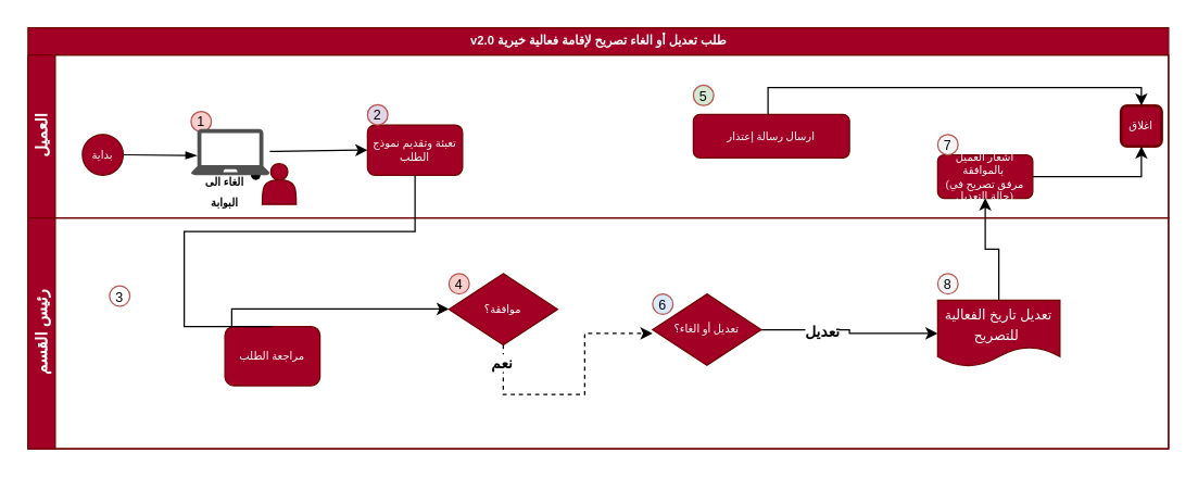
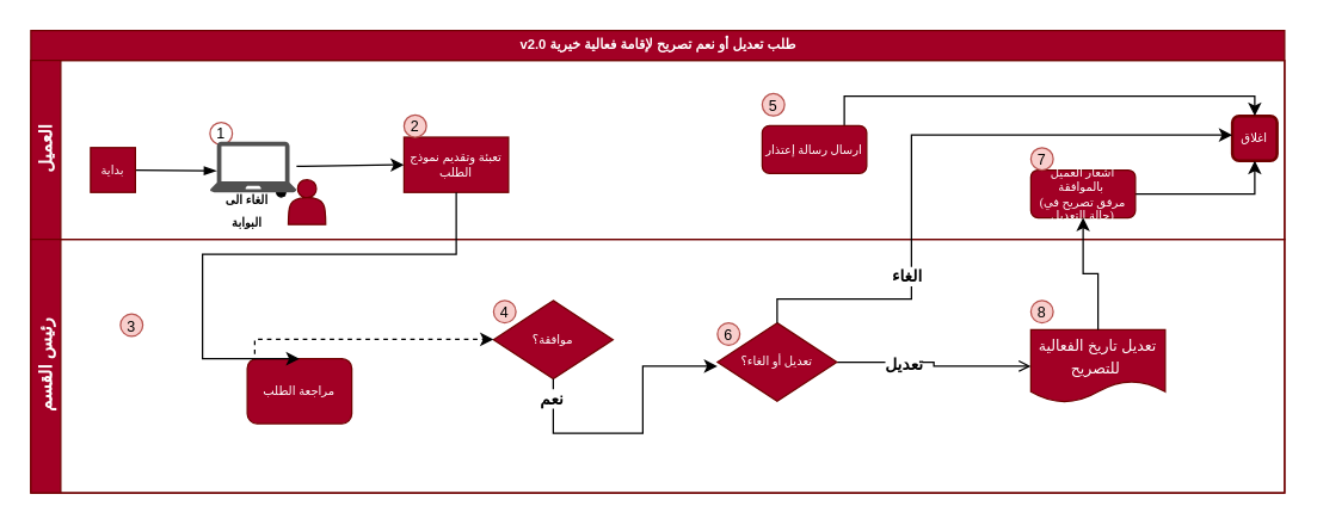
- <mxCell id="2" value="&lt;span lang=&quot;AR-SA&quot; dir=&quot;RTL&quot; style=&quot;line-height: 107% ; font-family: &amp;#34;dubai&amp;#34; , sans-serif&quot;&gt;&lt;font style=&quot;font-size: 9px&quot;&gt;طلب تعديل أو الغاء تصريح لإقامة فعالية خيرية v2.0&lt;/font&gt;&lt;/span&gt;" style="swimlane;html=1;childLayout=stackLayout;horizontal=1;startSize=20;horizontalStack=0;rounded=0;shadow=0;labelBackgroundColor=none;strokeWidth=1;fontFamily=Verdana;fontSize=8;align=center;fillColor=#a20025;strokeColor=#6F0000;fontColor=#ffffff;" parent="1" vertex="1"><mxGeometry x="20" y="20" width="840" height="310" as="geometry"><mxRectangle x="170" y="80" width="280" height="20" as="alternateBounds" /></mxGeometry></mxCell>
+ <mxCell id="2" value="&lt;span lang=&quot;AR-SA&quot; dir=&quot;RTL&quot; style=&quot;line-height: 107% ; font-family: &amp;#34;dubai&amp;#34; , sans-serif&quot;&gt;&lt;font style=&quot;font-size: 9px&quot;&gt;طلب تعديل أو نعم تصريح لإقامة فعالية خيرية v2.0&lt;/font&gt;&lt;/span&gt;" style="swimlane;html=1;childLayout=stackLayout;horizontal=1;startSize=20;horizontalStack=0;rounded=0;shadow=0;labelBackgroundColor=none;strokeWidth=1;fontFamily=Verdana;fontSize=8;align=center;fillColor=#a20025;strokeColor=#6F0000;fontColor=#ffffff;" parent="1" vertex="1"><mxGeometry x="20" y="20" width="840" height="310" as="geometry"><mxRectangle x="170" y="80" width="280" height="20" as="alternateBounds" /></mxGeometry></mxCell>
- <mxCell id="13" value="&lt;font style=&quot;font-size: 10px&quot;&gt;5&lt;/font&gt;" style="ellipse;whiteSpace=wrap;html=1;aspect=fixed;fillColor=#d5e8d4;strokeColor=#b85450;" parent="3" vertex="1"><mxGeometry x="490" y="22.25" width="15" height="15" as="geometry" /></mxCell>
+ <mxCell id="13" value="&lt;font style=&quot;font-size: 10px&quot;&gt;5&lt;/font&gt;" style="ellipse;whiteSpace=wrap;html=1;aspect=fixed;fillColor=#f8cecc;strokeColor=#b85450;" parent="3" vertex="1"><mxGeometry x="490" y="22.25" width="15" height="15" as="geometry" /></mxCell>
- <mxCell id="12" value="&lt;font style=&quot;font-size: 10px&quot;&gt;2&lt;/font&gt;" style="ellipse;whiteSpace=wrap;html=1;aspect=fixed;fillColor=#e1d5e7;strokeColor=#b85450;" parent="3" vertex="1"><mxGeometry x="250" y="36.5" width="15" height="15" as="geometry" /></mxCell>
+ <mxCell id="12" value="&lt;font style=&quot;font-size: 10px&quot;&gt;2&lt;/font&gt;" style="ellipse;whiteSpace=wrap;html=1;aspect=fixed;fillColor=#f8cecc;strokeColor=#b85450;" parent="3" vertex="1"><mxGeometry x="250" y="36.5" width="15" height="15" as="geometry" /></mxCell>
- <mxCell id="9" value="&lt;font style=&quot;font-size: 10px&quot;&gt;1&lt;/font&gt;" style="ellipse;whiteSpace=wrap;html=1;aspect=fixed;fillColor=#f8cecc;strokeColor=#b85450;" parent="3" vertex="1"><mxGeometry x="120" y="41.5" width="15" height="15" as="geometry" /></mxCell>
+ <mxCell id="9" value="&lt;font style=&quot;font-size: 10px&quot;&gt;1&lt;/font&gt;" style="ellipse;whiteSpace=wrap;html=1;aspect=fixed;fillColor=#ffffff;strokeColor=#b85450;" parent="3" vertex="1"><mxGeometry x="120" y="41.5" width="15" height="15" as="geometry" /></mxCell>
+ <mxCell id="36" style="edgeStyle=orthogonalEdgeStyle;rounded=0;orthogonalLoop=1;jettySize=auto;html=1;" parent="2" source="29" target="7" edge="1"><mxGeometry relative="1" as="geometry"><Array as="points"><mxPoint x="500" y="180" /><mxPoint x="590" y="180" /><mxPoint x="590" y="70" /></Array></mxGeometry></mxCell>
+ <mxCell id="37" value="&lt;b&gt;الغاء&lt;/b&gt;" style="edgeLabel;html=1;align=center;verticalAlign=middle;resizable=0;points=[];" parent="36" vertex="1" connectable="0"><mxGeometry x="-0.435" y="4" relative="1" as="geometry"><mxPoint as="offset" /></mxGeometry></mxCell>
- <mxCell id="15" value="ارسال رسالة إعتذار" style="whiteSpace=wrap;html=1;rounded=1;shadow=0;fontFamily=Verdana;fontSize=8;fontColor=#ffffff;strokeColor=#6F0000;strokeWidth=1;fillColor=#a20025;" parent="3" vertex="1"><mxGeometry x="490" y="43.75" width="115" height="32" as="geometry" /></mxCell>
+ <mxCell id="15" value="ارسال رسالة إعتذار" style="whiteSpace=wrap;html=1;rounded=1;shadow=0;fontFamily=Verdana;fontSize=8;fontColor=#ffffff;strokeColor=#6F0000;strokeWidth=1;fillColor=#a20025;" parent="3" vertex="1"><mxGeometry x="490" y="43.75" width="70" height="32" as="geometry" /></mxCell>
- <mxCell id="20" value="&lt;font style=&quot;font-size: 10px&quot;&gt;7&lt;/font&gt;" style="ellipse;whiteSpace=wrap;html=1;aspect=fixed;fillColor=#f5f5f5;strokeColor=#b85450;" parent="3" vertex="1"><mxGeometry x="670" y="58.5" width="15" height="15" as="geometry" /></mxCell>
+ <mxCell id="20" value="&lt;font style=&quot;font-size: 10px&quot;&gt;7&lt;/font&gt;" style="ellipse;whiteSpace=wrap;html=1;aspect=fixed;fillColor=#f8cecc;strokeColor=#b85450;" parent="3" vertex="1"><mxGeometry x="670" y="58.5" width="15" height="15" as="geometry" /></mxCell>
- <mxCell id="11" value="&lt;font face=&quot;dubai, sans-serif&quot;&gt;تعبئة وتقديم نموذج الطلب&lt;/font&gt;" style="rounded=1;whiteSpace=wrap;html=1;shadow=0;labelBackgroundColor=none;strokeWidth=1;fontFamily=Verdana;fontSize=8;align=center;fillColor=#a20025;strokeColor=#6F0000;fontColor=#ffffff;" parent="3" vertex="1"><mxGeometry x="250" y="51.5" width="70" height="37" as="geometry" /></mxCell>
+ <mxCell id="11" value="&lt;font face=&quot;dubai, sans-serif&quot;&gt;تعبئة وتقديم نموذج الطلب&lt;/font&gt;" style="whiteSpace=wrap;html=1;shadow=0;labelBackgroundColor=none;strokeWidth=1;fontFamily=Verdana;fontSize=8;align=center;fillColor=#a20025;strokeColor=#6F0000;fontColor=#ffffff;rounded=0;" parent="3" vertex="1"><mxGeometry x="250" y="51.5" width="70" height="37" as="geometry" /></mxCell>
- <mxCell id="8" value="بداية" style="ellipse;whiteSpace=wrap;html=1;rounded=0;shadow=0;labelBackgroundColor=none;strokeWidth=1;fontFamily=Verdana;fontSize=8;align=center;fillColor=#a20025;strokeColor=#6F0000;fontColor=#ffffff;" parent="3" vertex="1"><mxGeometry x="40" y="58.5" width="30" height="30" as="geometry" /></mxCell>
+ <mxCell id="8" value="بداية" style="whiteSpace=wrap;html=1;shadow=0;labelBackgroundColor=none;strokeWidth=1;fontFamily=Verdana;fontSize=8;align=center;fillColor=#a20025;strokeColor=#6F0000;fontColor=#ffffff;rounded=0;" parent="3" vertex="1"><mxGeometry x="40" y="58.5" width="30" height="30" as="geometry" /></mxCell>
- <mxCell id="34" value="&lt;font style=&quot;font-size: 10px&quot;&gt;8&lt;/font&gt;" style="ellipse;whiteSpace=wrap;html=1;aspect=fixed;fillColor=#f5f5f5;strokeColor=#b85450;" parent="21" vertex="1"><mxGeometry x="670" y="41" width="15" height="15" as="geometry" /></mxCell>
+ <mxCell id="34" value="&lt;font style=&quot;font-size: 10px&quot;&gt;8&lt;/font&gt;" style="ellipse;whiteSpace=wrap;html=1;aspect=fixed;fillColor=#f8cecc;strokeColor=#b85450;" parent="21" vertex="1"><mxGeometry x="670" y="41" width="15" height="15" as="geometry" /></mxCell>
- <mxCell id="23" value="&lt;font style=&quot;font-size: 10px&quot;&gt;3&lt;/font&gt;" style="ellipse;whiteSpace=wrap;html=1;aspect=fixed;fillColor=#ffffff;strokeColor=#b85450;" parent="21" vertex="1"><mxGeometry x="60" y="50" width="15" height="15" as="geometry" /></mxCell>
+ <mxCell id="23" value="&lt;font style=&quot;font-size: 10px&quot;&gt;3&lt;/font&gt;" style="ellipse;whiteSpace=wrap;html=1;aspect=fixed;fillColor=#f8cecc;strokeColor=#b85450;" parent="21" vertex="1"><mxGeometry x="60" y="50" width="15" height="15" as="geometry" /></mxCell>
- <mxCell id="32" value="&lt;font style=&quot;font-size: 10px&quot;&gt;6&lt;/font&gt;" style="ellipse;whiteSpace=wrap;html=1;aspect=fixed;fillColor=#dae8fc;strokeColor=#b85450;" parent="21" vertex="1"><mxGeometry x="460" y="56" width="15" height="15" as="geometry" /></mxCell>
+ <mxCell id="32" value="&lt;font style=&quot;font-size: 10px&quot;&gt;6&lt;/font&gt;" style="ellipse;whiteSpace=wrap;html=1;aspect=fixed;fillColor=#f8cecc;strokeColor=#b85450;" parent="21" vertex="1"><mxGeometry x="460" y="56" width="15" height="15" as="geometry" /></mxCell>
- <mxCell id="25" style="edgeStyle=orthogonalEdgeStyle;rounded=0;orthogonalLoop=1;jettySize=auto;html=1;exitX=1;exitY=0.5;exitDx=0;exitDy=0;" parent="21" source="26" target="24" edge="1"><mxGeometry relative="1" as="geometry"><Array as="points"><mxPoint x="150" y="67" /></Array></mxGeometry></mxCell>
+ <mxCell id="25" style="edgeStyle=orthogonalEdgeStyle;rounded=0;orthogonalLoop=1;jettySize=auto;html=1;exitX=1;exitY=0.5;exitDx=0;exitDy=0;dashed=1;" parent="21" source="26" target="24" edge="1"><mxGeometry relative="1" as="geometry"><Array as="points"><mxPoint x="150" y="67" /></Array></mxGeometry></mxCell>
- <mxCell id="35" style="edgeStyle=orthogonalEdgeStyle;rounded=0;orthogonalLoop=1;jettySize=auto;html=1;entryX=0.5;entryY=0;entryDx=0;entryDy=0;endArrow=none;" parent="2" source="11" target="26" edge="1"><mxGeometry relative="1" as="geometry"><Array as="points"><mxPoint x="285" y="150" /><mxPoint x="115" y="150" /></Array><mxPoint x="140" y="167.5" as="targetPoint" /></mxGeometry></mxCell>
+ <mxCell id="35" style="edgeStyle=orthogonalEdgeStyle;rounded=0;orthogonalLoop=1;jettySize=auto;html=1;entryX=0.5;entryY=0;entryDx=0;entryDy=0;" parent="2" source="11" target="26" edge="1"><mxGeometry relative="1" as="geometry"><Array as="points"><mxPoint x="285" y="150" /><mxPoint x="115" y="150" /></Array><mxPoint x="140" y="167.5" as="targetPoint" /></mxGeometry></mxCell>
- <mxCell id="27" style="edgeStyle=orthogonalEdgeStyle;rounded=0;orthogonalLoop=1;jettySize=auto;html=1;" parent="21" source="29" target="33" edge="1"><mxGeometry relative="1" as="geometry" /></mxCell>
+ <mxCell id="27" style="edgeStyle=orthogonalEdgeStyle;rounded=0;orthogonalLoop=1;jettySize=auto;html=1;endArrow=open;" parent="21" source="29" target="33" edge="1"><mxGeometry relative="1" as="geometry" /></mxCell>
- <mxCell id="30" style="edgeStyle=orthogonalEdgeStyle;rounded=0;orthogonalLoop=1;jettySize=auto;html=1;exitX=0.5;exitY=1;exitDx=0;exitDy=0;exitPerimeter=0;dashed=1;" parent="21" source="24" target="29" edge="1"><mxGeometry relative="1" as="geometry"><Array as="points"><mxPoint x="350" y="130" /><mxPoint x="410" y="130" /><mxPoint x="410" y="85" /></Array></mxGeometry></mxCell>
+ <mxCell id="30" style="edgeStyle=orthogonalEdgeStyle;rounded=0;orthogonalLoop=1;jettySize=auto;html=1;exitX=0.5;exitY=1;exitDx=0;exitDy=0;exitPerimeter=0;" parent="21" source="24" target="29" edge="1"><mxGeometry relative="1" as="geometry"><Array as="points"><mxPoint x="350" y="130" /><mxPoint x="410" y="130" /><mxPoint x="410" y="85" /></Array></mxGeometry></mxCell>
